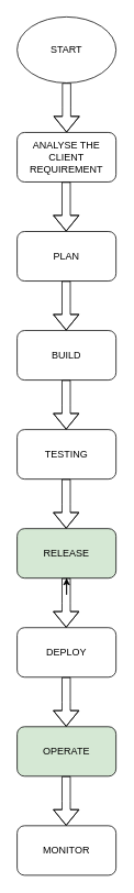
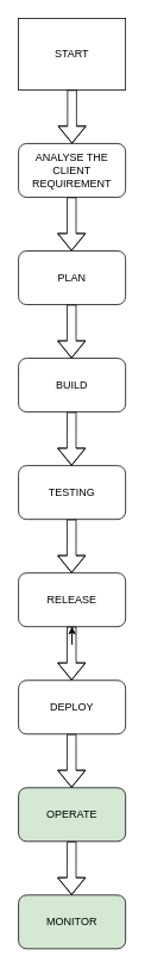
- <mxCell id="2" value="START" style="ellipse;whiteSpace=wrap;html=1;" vertex="1" parent="1"><mxGeometry x="20" y="20" width="120" height="80" as="geometry" /></mxCell>
+ <mxCell id="2" value="START" style="whiteSpace=wrap;html=1;rounded=0;" vertex="1" parent="1"><mxGeometry x="20" y="20" width="120" height="80" as="geometry" /></mxCell>
- <mxCell id="8" value="RELEASE" style="rounded=1;whiteSpace=wrap;html=1;fillColor=#d5e8d4;" vertex="1" parent="1"><mxGeometry x="20" y="640" width="120" height="60" as="geometry" /></mxCell>
+ <mxCell id="8" value="RELEASE" style="rounded=1;whiteSpace=wrap;html=1;" vertex="1" parent="1"><mxGeometry x="20" y="640" width="120" height="60" as="geometry" /></mxCell>
- <mxCell id="11" value="MONITOR" style="rounded=1;whiteSpace=wrap;html=1;" vertex="1" parent="1"><mxGeometry x="20" y="1000" width="120" height="60" as="geometry" /></mxCell>
+ <mxCell id="11" value="MONITOR" style="rounded=1;whiteSpace=wrap;html=1;fillColor=#d5e8d4;" vertex="1" parent="1"><mxGeometry x="20" y="1000" width="120" height="60" as="geometry" /></mxCell>
